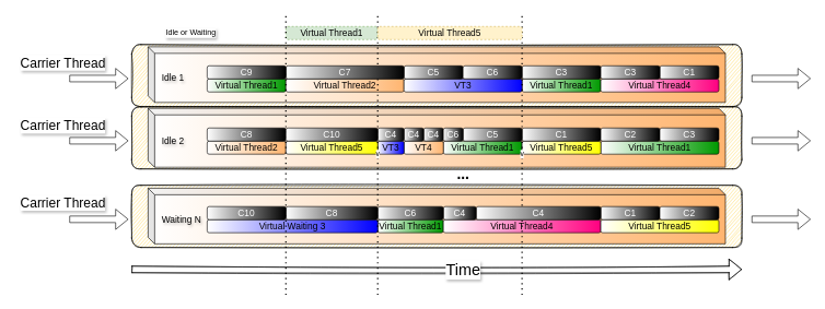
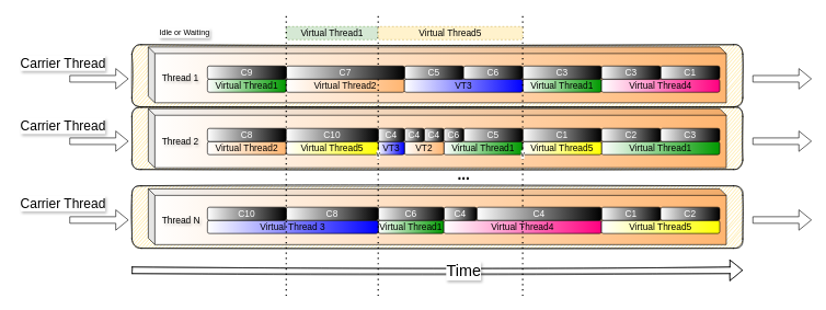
- <mxCell id="36" value="Idle or Waiting" style="text;html=1;align=center;verticalAlign=middle;resizable=0;points=[];autosize=1;strokeColor=none;fillColor=none;textShadow=1;labelBackgroundColor=default;" parent="1" vertex="1"><mxGeometry x="245" y="40" width="90" height="20" as="geometry" /></mxCell>
+ <mxCell id="36" value="Idle or Waiting" style="text;html=1;align=center;verticalAlign=middle;resizable=0;points=[];autosize=1;strokeColor=none;fillColor=none;textShadow=1;labelBackgroundColor=default;" parent="1" vertex="1"><mxGeometry x="235" y="40" width="90" height="20" as="geometry" /></mxCell>
- <mxCell id="9" value="&lt;span style=&quot;font-size: 14px;&quot;&gt;Idle 1&lt;/span&gt;" style="shape=cube;whiteSpace=wrap;html=1;boundedLbl=1;backgroundOutline=1;darkOpacity=0.05;darkOpacity2=0.1;size=10;align=left;spacingLeft=9;fontSize=14;fillColor=#FFB570;gradientColor=#ffffff;gradientDirection=west;labelBackgroundColor=none;labelBorderColor=none;textShadow=1;" parent="1" vertex="1"><mxGeometry y="71" width="880" height="85" as="geometry" x="225" /></mxCell>
+ <mxCell id="9" value="&lt;span style=&quot;font-size: 14px;&quot;&gt;Thread 1&lt;/span&gt;" style="shape=cube;whiteSpace=wrap;html=1;boundedLbl=1;backgroundOutline=1;darkOpacity=0.05;darkOpacity2=0.1;size=10;align=left;spacingLeft=9;fontSize=14;fillColor=#FFB570;gradientColor=#ffffff;gradientDirection=west;labelBackgroundColor=none;labelBorderColor=none;textShadow=1;" parent="1" vertex="1"><mxGeometry y="71" width="880" height="85" as="geometry" x="225" /></mxCell>
- <mxCell id="10" value="&lt;span style=&quot;font-size: 14px;&quot;&gt;Idle 2&lt;/span&gt;" style="shape=cube;whiteSpace=wrap;html=1;boundedLbl=1;backgroundOutline=1;darkOpacity=0.05;darkOpacity2=0.1;size=10;align=left;spacingLeft=9;fontSize=14;fillColor=#FFB570;gradientColor=#ffffff;gradientDirection=west;labelBackgroundColor=none;labelBorderColor=none;textShadow=1;" parent="1" vertex="1"><mxGeometry y="165" width="880" height="90" as="geometry" x="225" /></mxCell>
+ <mxCell id="10" value="&lt;span style=&quot;font-size: 14px;&quot;&gt;Thread 2&lt;/span&gt;" style="shape=cube;whiteSpace=wrap;html=1;boundedLbl=1;backgroundOutline=1;darkOpacity=0.05;darkOpacity2=0.1;size=10;align=left;spacingLeft=9;fontSize=14;fillColor=#FFB570;gradientColor=#ffffff;gradientDirection=west;labelBackgroundColor=none;labelBorderColor=none;textShadow=1;" parent="1" vertex="1"><mxGeometry y="165" width="880" height="90" as="geometry" x="225" /></mxCell>
- <mxCell id="20" value="VT4" style="rounded=1;whiteSpace=wrap;html=1;fontSize=14;fillColor=#FFB570;gradientColor=#ffffff;gradientDirection=west;" parent="1" vertex="1"><mxGeometry x="615" y="215" width="60" height="20" as="geometry" /></mxCell>
+ <mxCell id="20" value="VT2" style="rounded=1;whiteSpace=wrap;html=1;fontSize=14;fillColor=#FFB570;gradientColor=#ffffff;gradientDirection=west;" parent="1" vertex="1"><mxGeometry x="615" y="215" width="60" height="20" as="geometry" /></mxCell>
- <mxCell id="11" value="Waiting N" style="shape=cube;whiteSpace=wrap;html=1;boundedLbl=1;backgroundOutline=1;darkOpacity=0.05;darkOpacity2=0.1;size=10;align=left;spacingLeft=9;fontSize=14;fillColor=#FFB570;gradientColor=#ffffff;gradientDirection=west;labelBackgroundColor=none;labelBorderColor=none;textShadow=1;" parent="1" vertex="1"><mxGeometry y="287" width="880" height="85" as="geometry" x="225" /></mxCell>
+ <mxCell id="11" value="Thread N" style="shape=cube;whiteSpace=wrap;html=1;boundedLbl=1;backgroundOutline=1;darkOpacity=0.05;darkOpacity2=0.1;size=10;align=left;spacingLeft=9;fontSize=14;fillColor=#FFB570;gradientColor=#ffffff;gradientDirection=west;labelBackgroundColor=none;labelBorderColor=none;textShadow=1;" parent="1" vertex="1"><mxGeometry y="287" width="880" height="85" as="geometry" x="225" /></mxCell>
- <mxCell id="23" value="Virtual Waiting 3" style="rounded=1;whiteSpace=wrap;html=1;fontSize=14;fillColor=#0000FF;gradientColor=#ffffff;gradientDirection=west;" parent="1" vertex="1"><mxGeometry x="315" y="335" width="260" height="20" as="geometry" /></mxCell>
+ <mxCell id="23" value="Virtual Thread 3" style="rounded=1;whiteSpace=wrap;html=1;fontSize=14;fillColor=#0000FF;gradientColor=#ffffff;gradientDirection=west;" parent="1" vertex="1"><mxGeometry x="315" y="335" width="260" height="20" as="geometry" /></mxCell>
